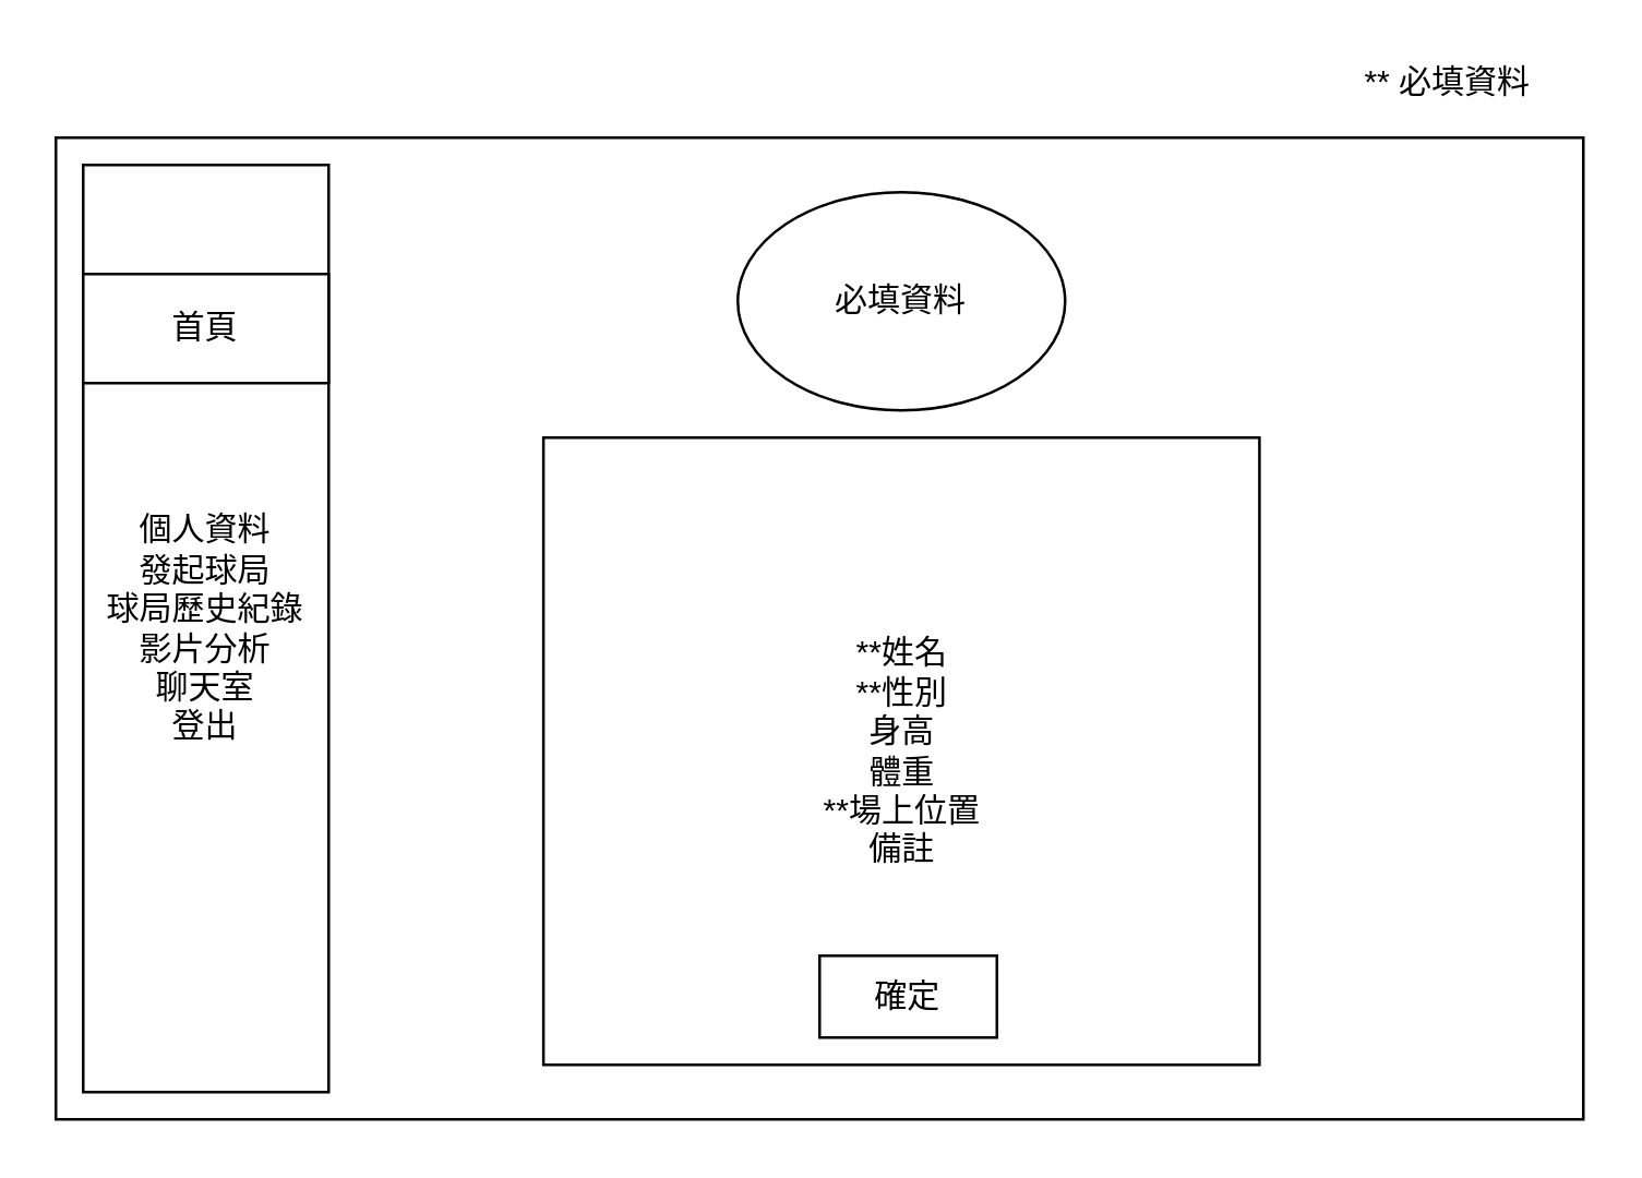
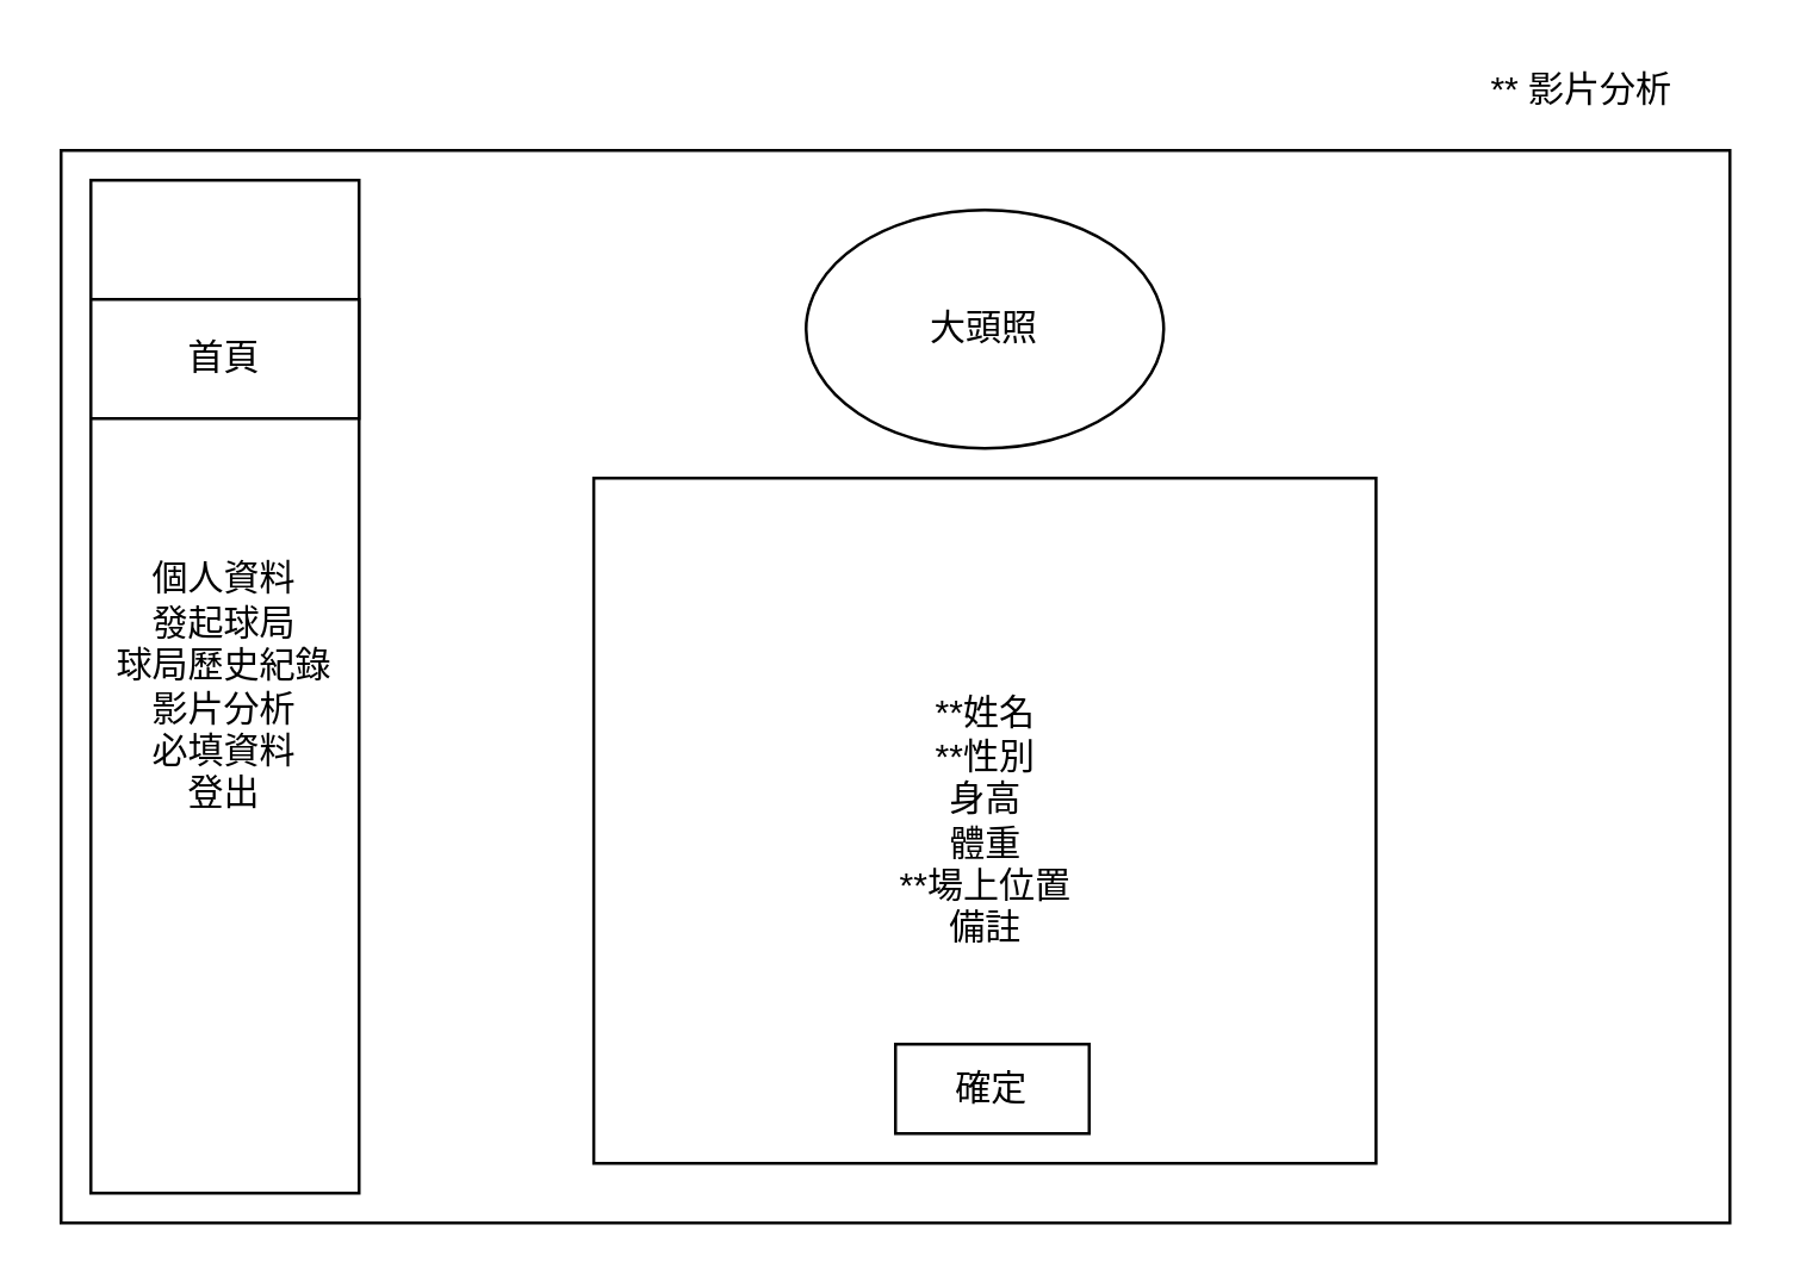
- <mxCell id="7" value="** 必填資料" style="text;html=1;align=center;verticalAlign=middle;resizable=0;points=[];autosize=1;strokeColor=none;fillColor=none;" parent="1" vertex="1"><mxGeometry x="490" y="20" width="80" height="20" as="geometry" /></mxCell>
+ <mxCell id="7" value="** 影片分析" style="text;html=1;align=center;verticalAlign=middle;resizable=0;points=[];autosize=1;strokeColor=none;fillColor=none;" parent="1" vertex="1"><mxGeometry x="490" y="20" width="80" height="20" as="geometry" /></mxCell>
- <mxCell id="3" value="必填資料" style="ellipse;whiteSpace=wrap;html=1;" parent="1" vertex="1"><mxGeometry x="270" y="70" width="120" height="80" as="geometry" /></mxCell>
+ <mxCell id="3" value="大頭照" style="ellipse;whiteSpace=wrap;html=1;" parent="1" vertex="1"><mxGeometry x="270" y="70" width="120" height="80" as="geometry" /></mxCell>
- <mxCell id="4" value="個人資料&lt;br&gt;發起球局&lt;br&gt;球局歷史紀錄&lt;br&gt;影片分析&lt;br&gt;聊天室&lt;br&gt;登出" style="rounded=0;whiteSpace=wrap;html=1;" parent="1" vertex="1"><mxGeometry x="30" y="60" width="90" height="340" as="geometry" /></mxCell>
+ <mxCell id="4" value="個人資料&lt;br&gt;發起球局&lt;br&gt;球局歷史紀錄&lt;br&gt;影片分析&lt;br&gt;必填資料&lt;br&gt;登出" style="rounded=0;whiteSpace=wrap;html=1;" parent="1" vertex="1"><mxGeometry x="30" y="60" width="90" height="340" as="geometry" /></mxCell>
